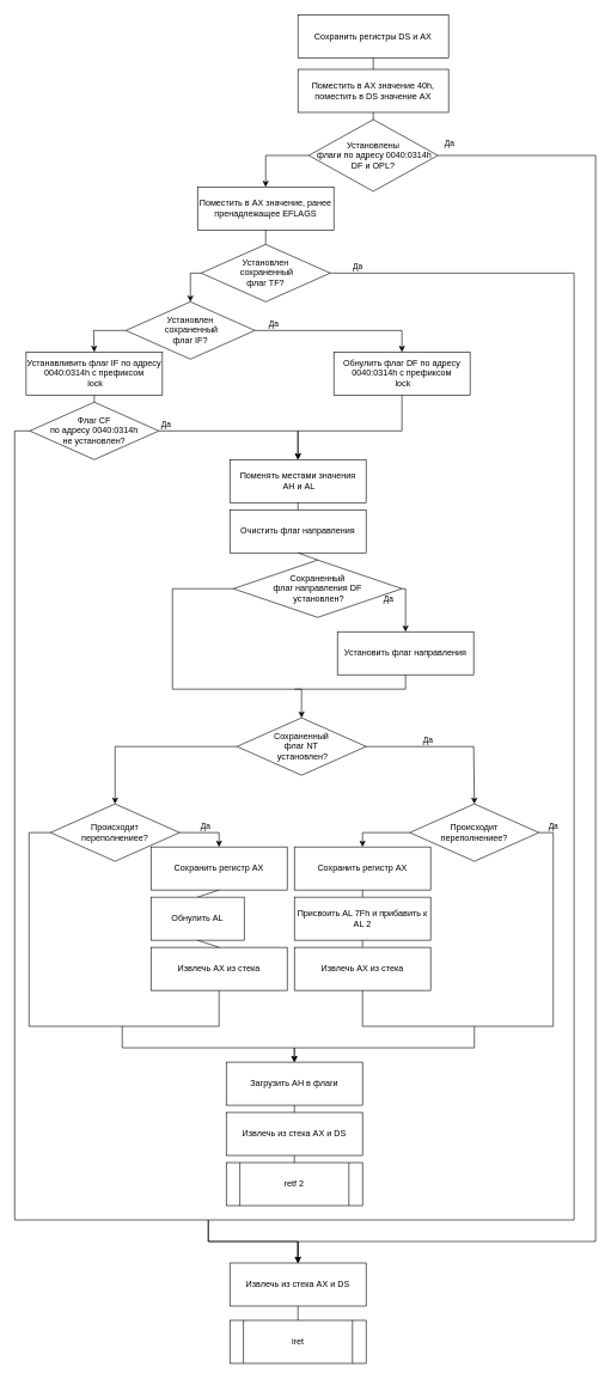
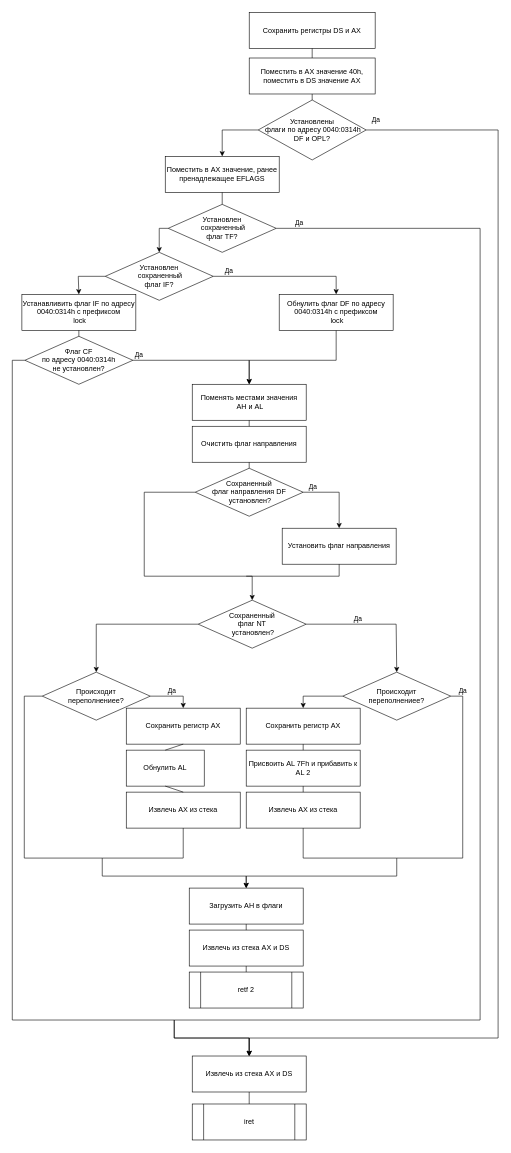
- <mxCell id="30" value="Сохраненный&lt;br&gt;флаг направления DF&lt;br&gt;&amp;nbsp;установлен?" style="rhombus;whiteSpace=wrap;html=1;" vertex="1" parent="1"><mxGeometry x="325" y="780" width="235" height="80" as="geometry" /></mxCell>
+ <mxCell id="30" value="Сохраненный&lt;br&gt;флаг направления DF&lt;br&gt;&amp;nbsp;установлен?" style="rhombus;whiteSpace=wrap;html=1;" vertex="1" parent="1"><mxGeometry x="325" y="780" width="180" height="80" as="geometry" /></mxCell>
